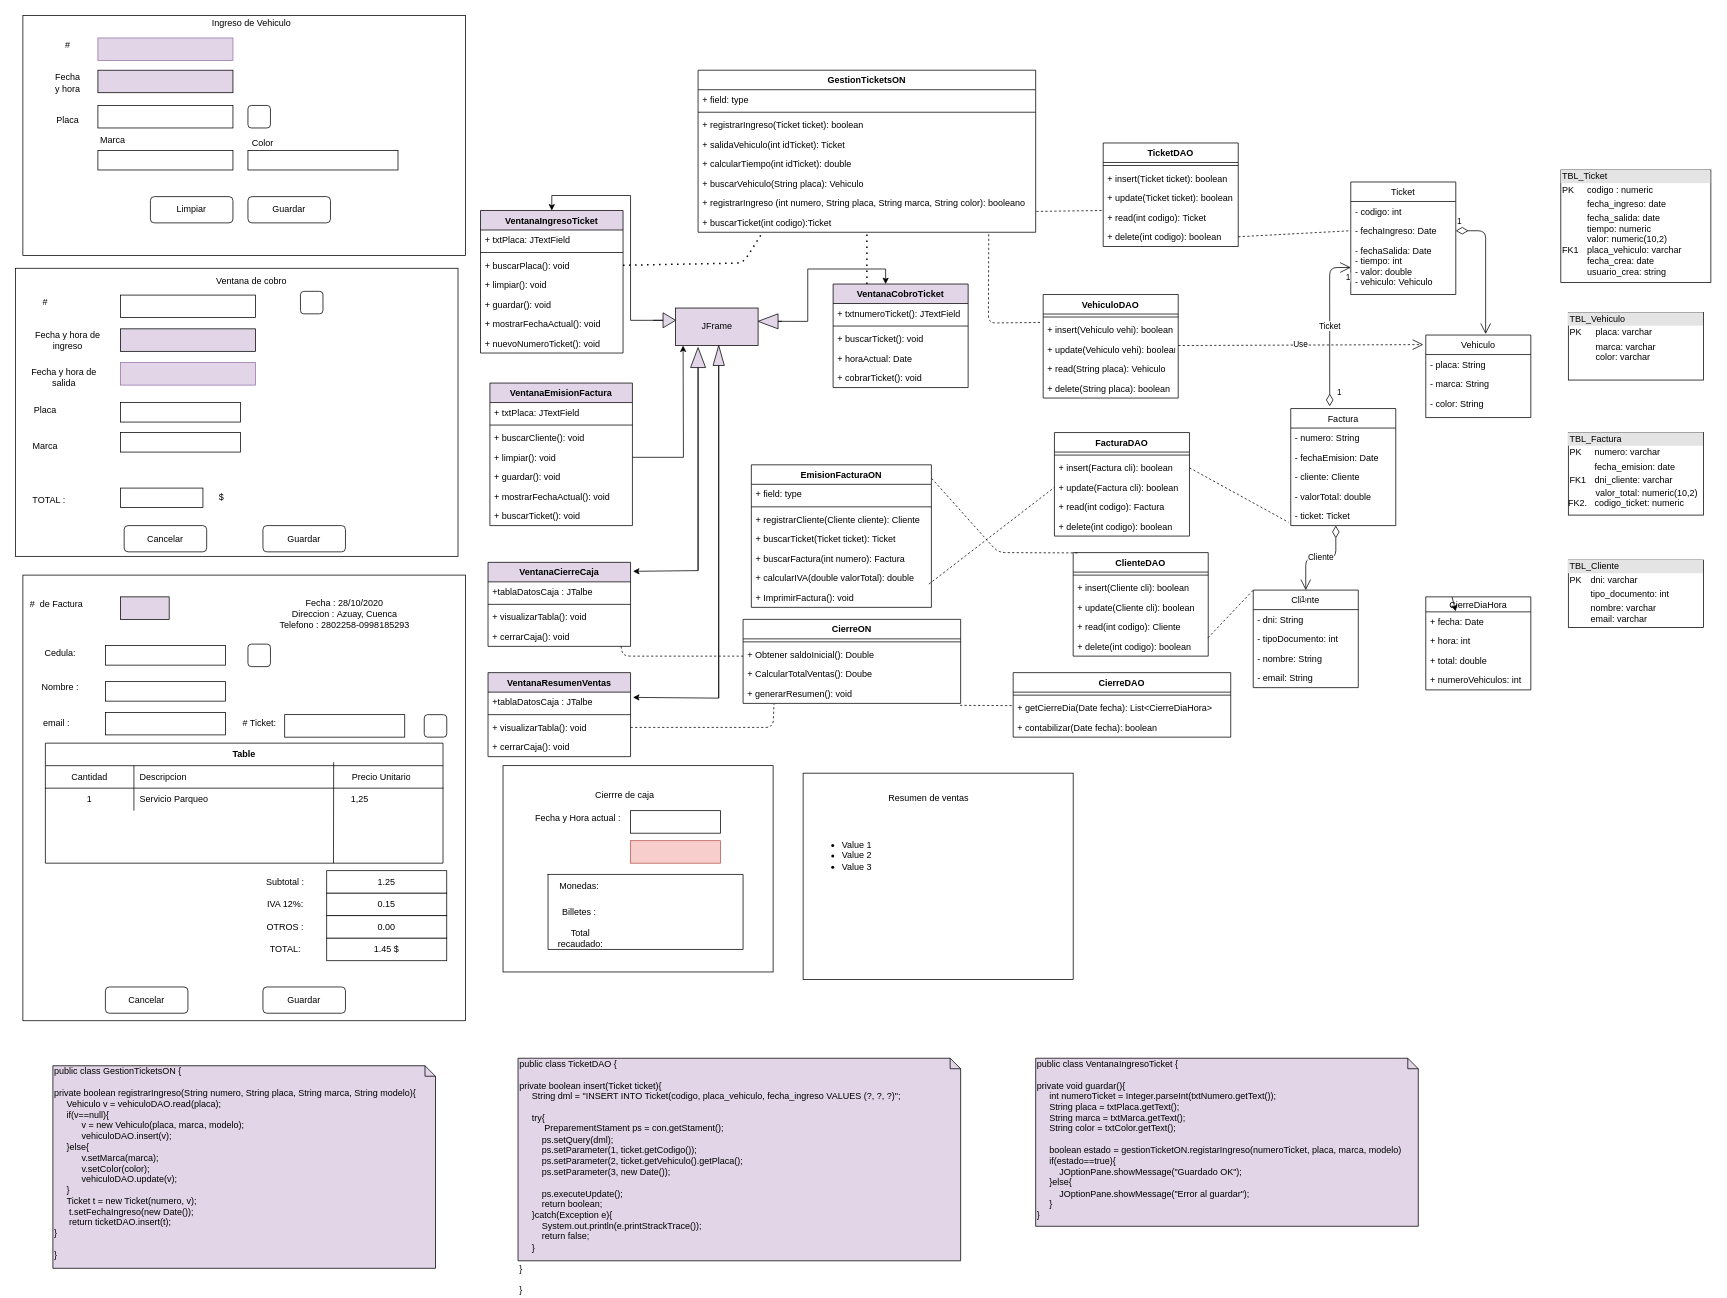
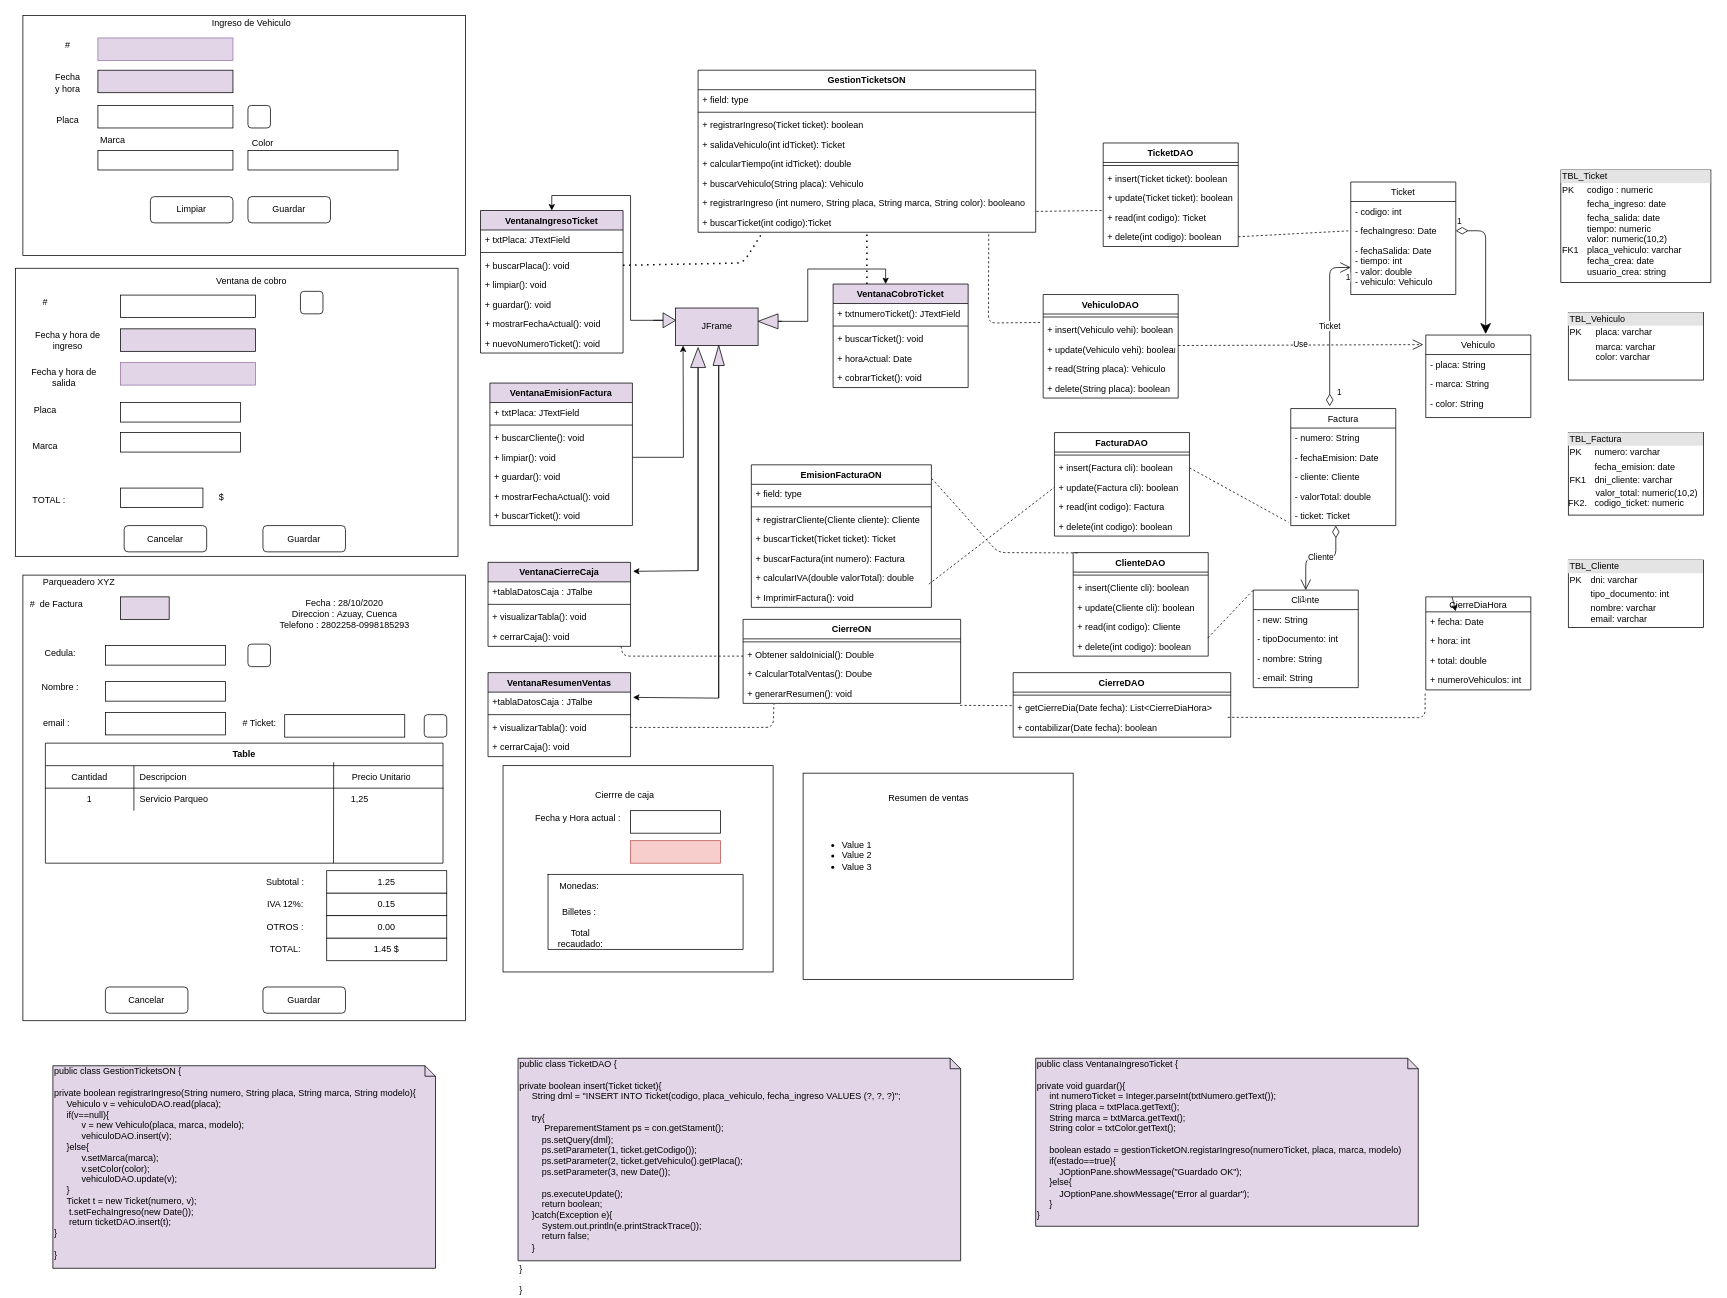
- <mxCell id="230" value="1" style="endArrow=open;html=1;endSize=12;startArrow=diamondThin;startSize=14;startFill=0;edgeStyle=orthogonalEdgeStyle;align=left;verticalAlign=bottom;entryX=0.57;entryY=-0.012;entryDx=0;entryDy=0;entryPerimeter=0;" parent="1" source="8" target="10" edge="1"><mxGeometry x="-1" y="3" relative="1" as="geometry"><mxPoint x="1940" y="307" as="sourcePoint" /><mxPoint x="2100" y="307" as="targetPoint" /></mxGeometry></mxCell>
+ <mxCell id="230" value="1" style="endArrow=classic;html=1;endSize=12;startArrow=diamondThin;startSize=14;startFill=0;edgeStyle=orthogonalEdgeStyle;align=left;verticalAlign=bottom;entryX=0.57;entryY=-0.012;entryDx=0;entryDy=0;entryPerimeter=0;" parent="1" source="8" target="10" edge="1"><mxGeometry x="-1" y="3" relative="1" as="geometry"><mxPoint x="1940" y="307" as="sourcePoint" /><mxPoint x="2100" y="307" as="targetPoint" /></mxGeometry></mxCell>
+ <mxCell id="145" value="Parqueadero XYZ" style="text;html=1;strokeColor=none;fillColor=none;align=center;verticalAlign=middle;whiteSpace=wrap;rounded=0;" parent="1" vertex="1"><mxGeometry x="30" y="766" width="150" height="20" as="geometry" /></mxCell>
- <mxCell id="21" value="- dni: String" style="text;strokeColor=none;fillColor=none;align=left;verticalAlign=top;spacingLeft=4;spacingRight=4;overflow=hidden;rotatable=0;points=[[0,0.5],[1,0.5]];portConstraint=eastwest;" parent="20" vertex="1"><mxGeometry y="26" width="140" height="26" as="geometry" /></mxCell>
+ <mxCell id="21" value="- new: String" style="text;strokeColor=none;fillColor=none;align=left;verticalAlign=top;spacingLeft=4;spacingRight=4;overflow=hidden;rotatable=0;points=[[0,0.5],[1,0.5]];portConstraint=eastwest;" parent="20" vertex="1"><mxGeometry y="26" width="140" height="26" as="geometry" /></mxCell>
+ <mxCell id="226" value="" style="endArrow=none;dashed=1;html=1;exitX=0.986;exitY=-0.015;exitDx=0;exitDy=0;exitPerimeter=0;entryX=-0.006;entryY=1.177;entryDx=0;entryDy=0;entryPerimeter=0;" parent="1" source="59" target="31" edge="1"><mxGeometry width="50" height="50" relative="1" as="geometry"><mxPoint x="1830" y="930" as="sourcePoint" /><mxPoint x="1880" y="880" as="targetPoint" /><Array as="points"><mxPoint x="1899" y="956" /></Array></mxGeometry></mxCell>
